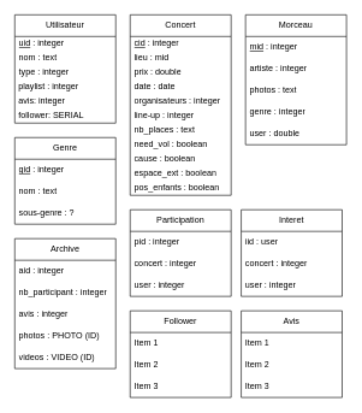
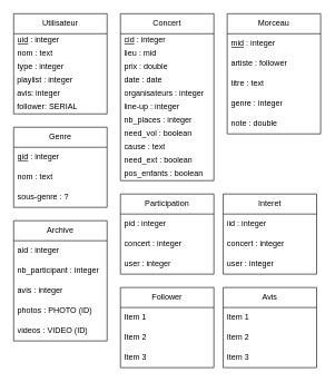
- <mxCell id="23" value="artiste : integer" style="text;strokeColor=none;fillColor=none;align=left;verticalAlign=middle;spacingLeft=4;spacingRight=4;overflow=hidden;points=[[0,0.5],[1,0.5]];portConstraint=eastwest;rotatable=0;whiteSpace=wrap;html=1;" parent="21" vertex="1"><mxGeometry y="60" width="140" height="30" as="geometry" /></mxCell>
+ <mxCell id="23" value="artiste : follower" style="text;strokeColor=none;fillColor=none;align=left;verticalAlign=middle;spacingLeft=4;spacingRight=4;overflow=hidden;points=[[0,0.5],[1,0.5]];portConstraint=eastwest;rotatable=0;whiteSpace=wrap;html=1;" parent="21" vertex="1"><mxGeometry y="60" width="140" height="30" as="geometry" /></mxCell>
- <mxCell id="24" value="photos : text" style="text;strokeColor=none;fillColor=none;align=left;verticalAlign=middle;spacingLeft=4;spacingRight=4;overflow=hidden;points=[[0,0.5],[1,0.5]];portConstraint=eastwest;rotatable=0;whiteSpace=wrap;html=1;" parent="21" vertex="1"><mxGeometry y="90" width="140" height="30" as="geometry" /></mxCell>
+ <mxCell id="24" value="titre : text" style="text;strokeColor=none;fillColor=none;align=left;verticalAlign=middle;spacingLeft=4;spacingRight=4;overflow=hidden;points=[[0,0.5],[1,0.5]];portConstraint=eastwest;rotatable=0;whiteSpace=wrap;html=1;" parent="21" vertex="1"><mxGeometry y="90" width="140" height="30" as="geometry" /></mxCell>
- <mxCell id="9" value="nb_places : text" style="text;strokeColor=none;fillColor=none;align=left;verticalAlign=middle;spacingLeft=4;spacingRight=4;overflow=hidden;points=[[0,0.5],[1,0.5]];portConstraint=eastwest;rotatable=0;whiteSpace=wrap;html=1;" parent="2" vertex="1"><mxGeometry y="150" width="140" height="20" as="geometry" /></mxCell>
+ <mxCell id="9" value="nb_places : integer" style="text;strokeColor=none;fillColor=none;align=left;verticalAlign=middle;spacingLeft=4;spacingRight=4;overflow=hidden;points=[[0,0.5],[1,0.5]];portConstraint=eastwest;rotatable=0;whiteSpace=wrap;html=1;" parent="2" vertex="1"><mxGeometry y="150" width="140" height="20" as="geometry" /></mxCell>
- <mxCell id="26" value="user : double" style="text;strokeColor=none;fillColor=none;align=left;verticalAlign=middle;spacingLeft=4;spacingRight=4;overflow=hidden;points=[[0,0.5],[1,0.5]];portConstraint=eastwest;rotatable=0;whiteSpace=wrap;html=1;" parent="21" vertex="1"><mxGeometry y="150" width="140" height="30" as="geometry" /></mxCell>
+ <mxCell id="26" value="note : double" style="text;strokeColor=none;fillColor=none;align=left;verticalAlign=middle;spacingLeft=4;spacingRight=4;overflow=hidden;points=[[0,0.5],[1,0.5]];portConstraint=eastwest;rotatable=0;whiteSpace=wrap;html=1;" parent="21" vertex="1"><mxGeometry y="150" width="140" height="30" as="geometry" /></mxCell>
- <mxCell id="11" value="cause : boolean" style="text;strokeColor=none;fillColor=none;align=left;verticalAlign=middle;spacingLeft=4;spacingRight=4;overflow=hidden;points=[[0,0.5],[1,0.5]];portConstraint=eastwest;rotatable=0;whiteSpace=wrap;html=1;" parent="2" vertex="1"><mxGeometry y="190" width="140" height="20" as="geometry" /></mxCell>
+ <mxCell id="11" value="cause : text" style="text;strokeColor=none;fillColor=none;align=left;verticalAlign=middle;spacingLeft=4;spacingRight=4;overflow=hidden;points=[[0,0.5],[1,0.5]];portConstraint=eastwest;rotatable=0;whiteSpace=wrap;html=1;" parent="2" vertex="1"><mxGeometry y="190" width="140" height="20" as="geometry" /></mxCell>
- <mxCell id="12" value="espace_ext : boolean" style="text;strokeColor=none;fillColor=none;align=left;verticalAlign=middle;spacingLeft=4;spacingRight=4;overflow=hidden;points=[[0,0.5],[1,0.5]];portConstraint=eastwest;rotatable=0;whiteSpace=wrap;html=1;" parent="2" vertex="1"><mxGeometry y="210" width="140" height="20" as="geometry" /></mxCell>
+ <mxCell id="12" value="need_ext : boolean" style="text;strokeColor=none;fillColor=none;align=left;verticalAlign=middle;spacingLeft=4;spacingRight=4;overflow=hidden;points=[[0,0.5],[1,0.5]];portConstraint=eastwest;rotatable=0;whiteSpace=wrap;html=1;" parent="2" vertex="1"><mxGeometry y="210" width="140" height="20" as="geometry" /></mxCell>
- <mxCell id="36" value="iid : user" style="text;strokeColor=none;fillColor=none;align=left;verticalAlign=middle;spacingLeft=4;spacingRight=4;overflow=hidden;points=[[0,0.5],[1,0.5]];portConstraint=eastwest;rotatable=0;whiteSpace=wrap;html=1;" parent="35" vertex="1"><mxGeometry y="30" width="140" height="30" as="geometry" /></mxCell>
+ <mxCell id="36" value="iid : integer" style="text;strokeColor=none;fillColor=none;align=left;verticalAlign=middle;spacingLeft=4;spacingRight=4;overflow=hidden;points=[[0,0.5],[1,0.5]];portConstraint=eastwest;rotatable=0;whiteSpace=wrap;html=1;" parent="35" vertex="1"><mxGeometry y="30" width="140" height="30" as="geometry" /></mxCell>
